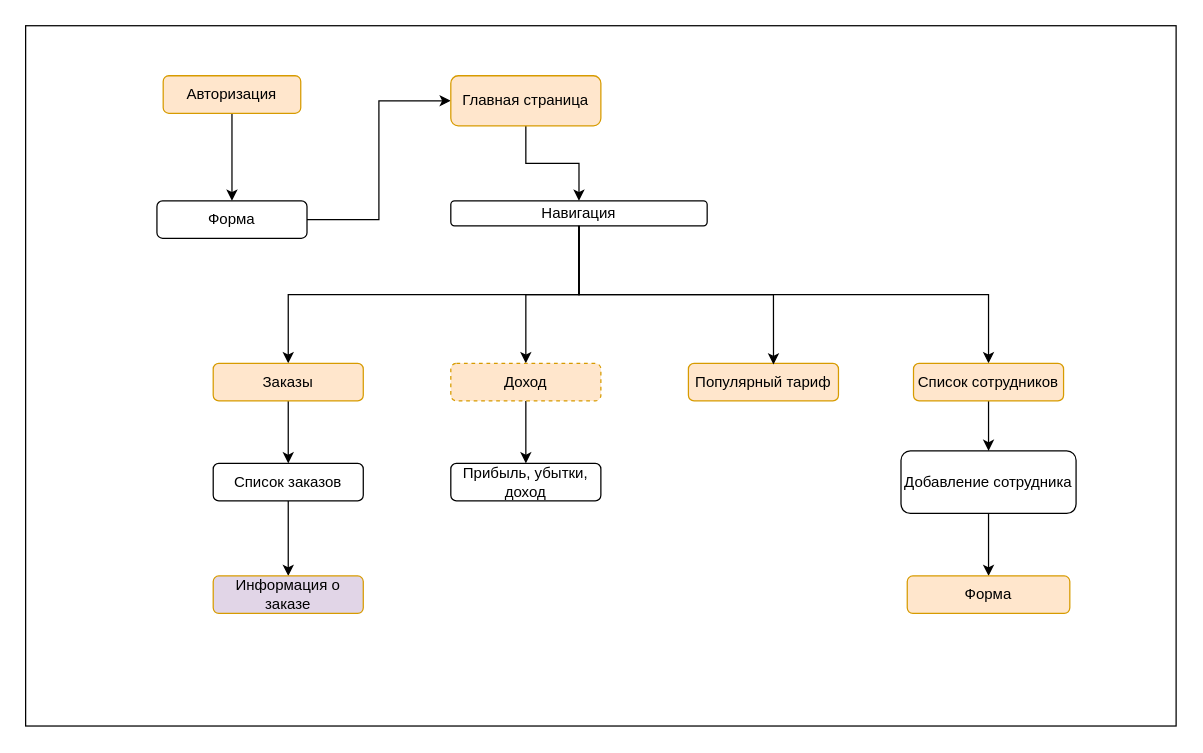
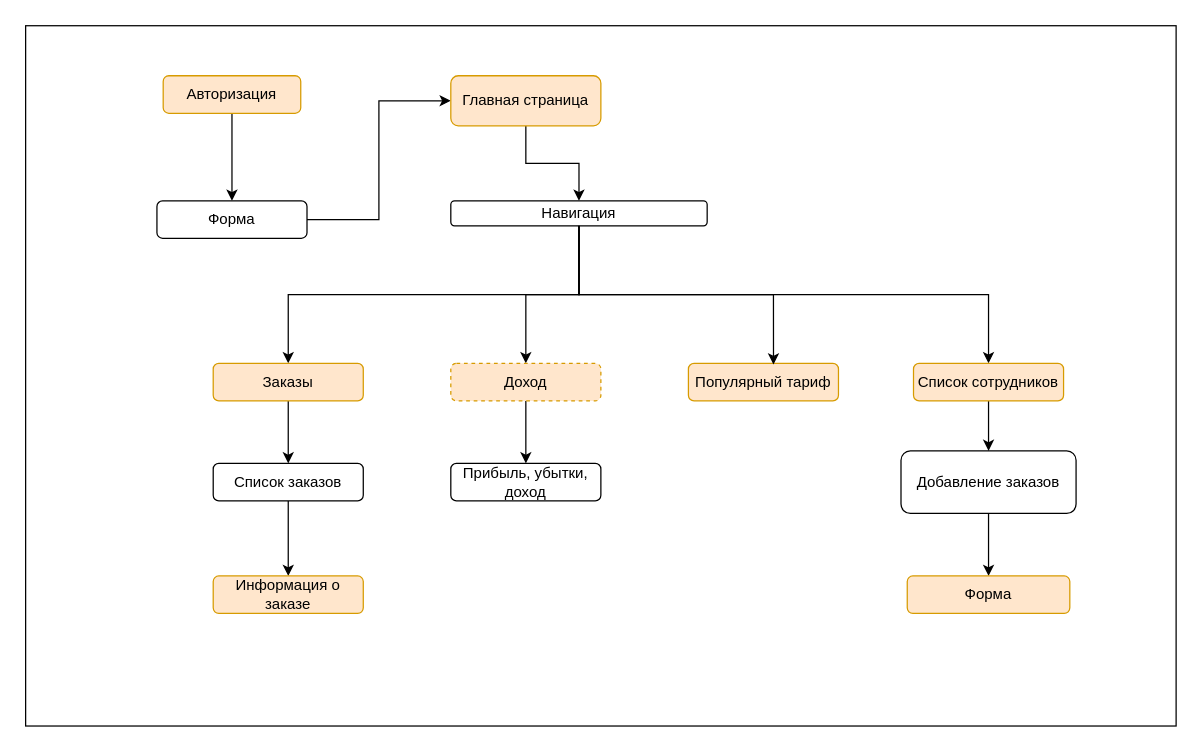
- <mxCell id="24" value="Добавление сотрудника" style="rounded=1;whiteSpace=wrap;html=1;" vertex="1" parent="1"><mxGeometry x="720" y="360" width="140" height="50" as="geometry" /></mxCell>
+ <mxCell id="24" value="Добавление заказов" style="rounded=1;whiteSpace=wrap;html=1;" vertex="1" parent="1"><mxGeometry x="720" y="360" width="140" height="50" as="geometry" /></mxCell>
- <mxCell id="26" value="Информация о заказе" style="rounded=1;whiteSpace=wrap;html=1;fillColor=#e1d5e7;strokeColor=#d79b00;" vertex="1" parent="1"><mxGeometry x="170" y="460" width="120" height="30" as="geometry" /></mxCell>
+ <mxCell id="26" value="Информация о заказе" style="rounded=1;whiteSpace=wrap;html=1;fillColor=#ffe6cc;strokeColor=#d79b00;" vertex="1" parent="1"><mxGeometry x="170" y="460" width="120" height="30" as="geometry" /></mxCell>
